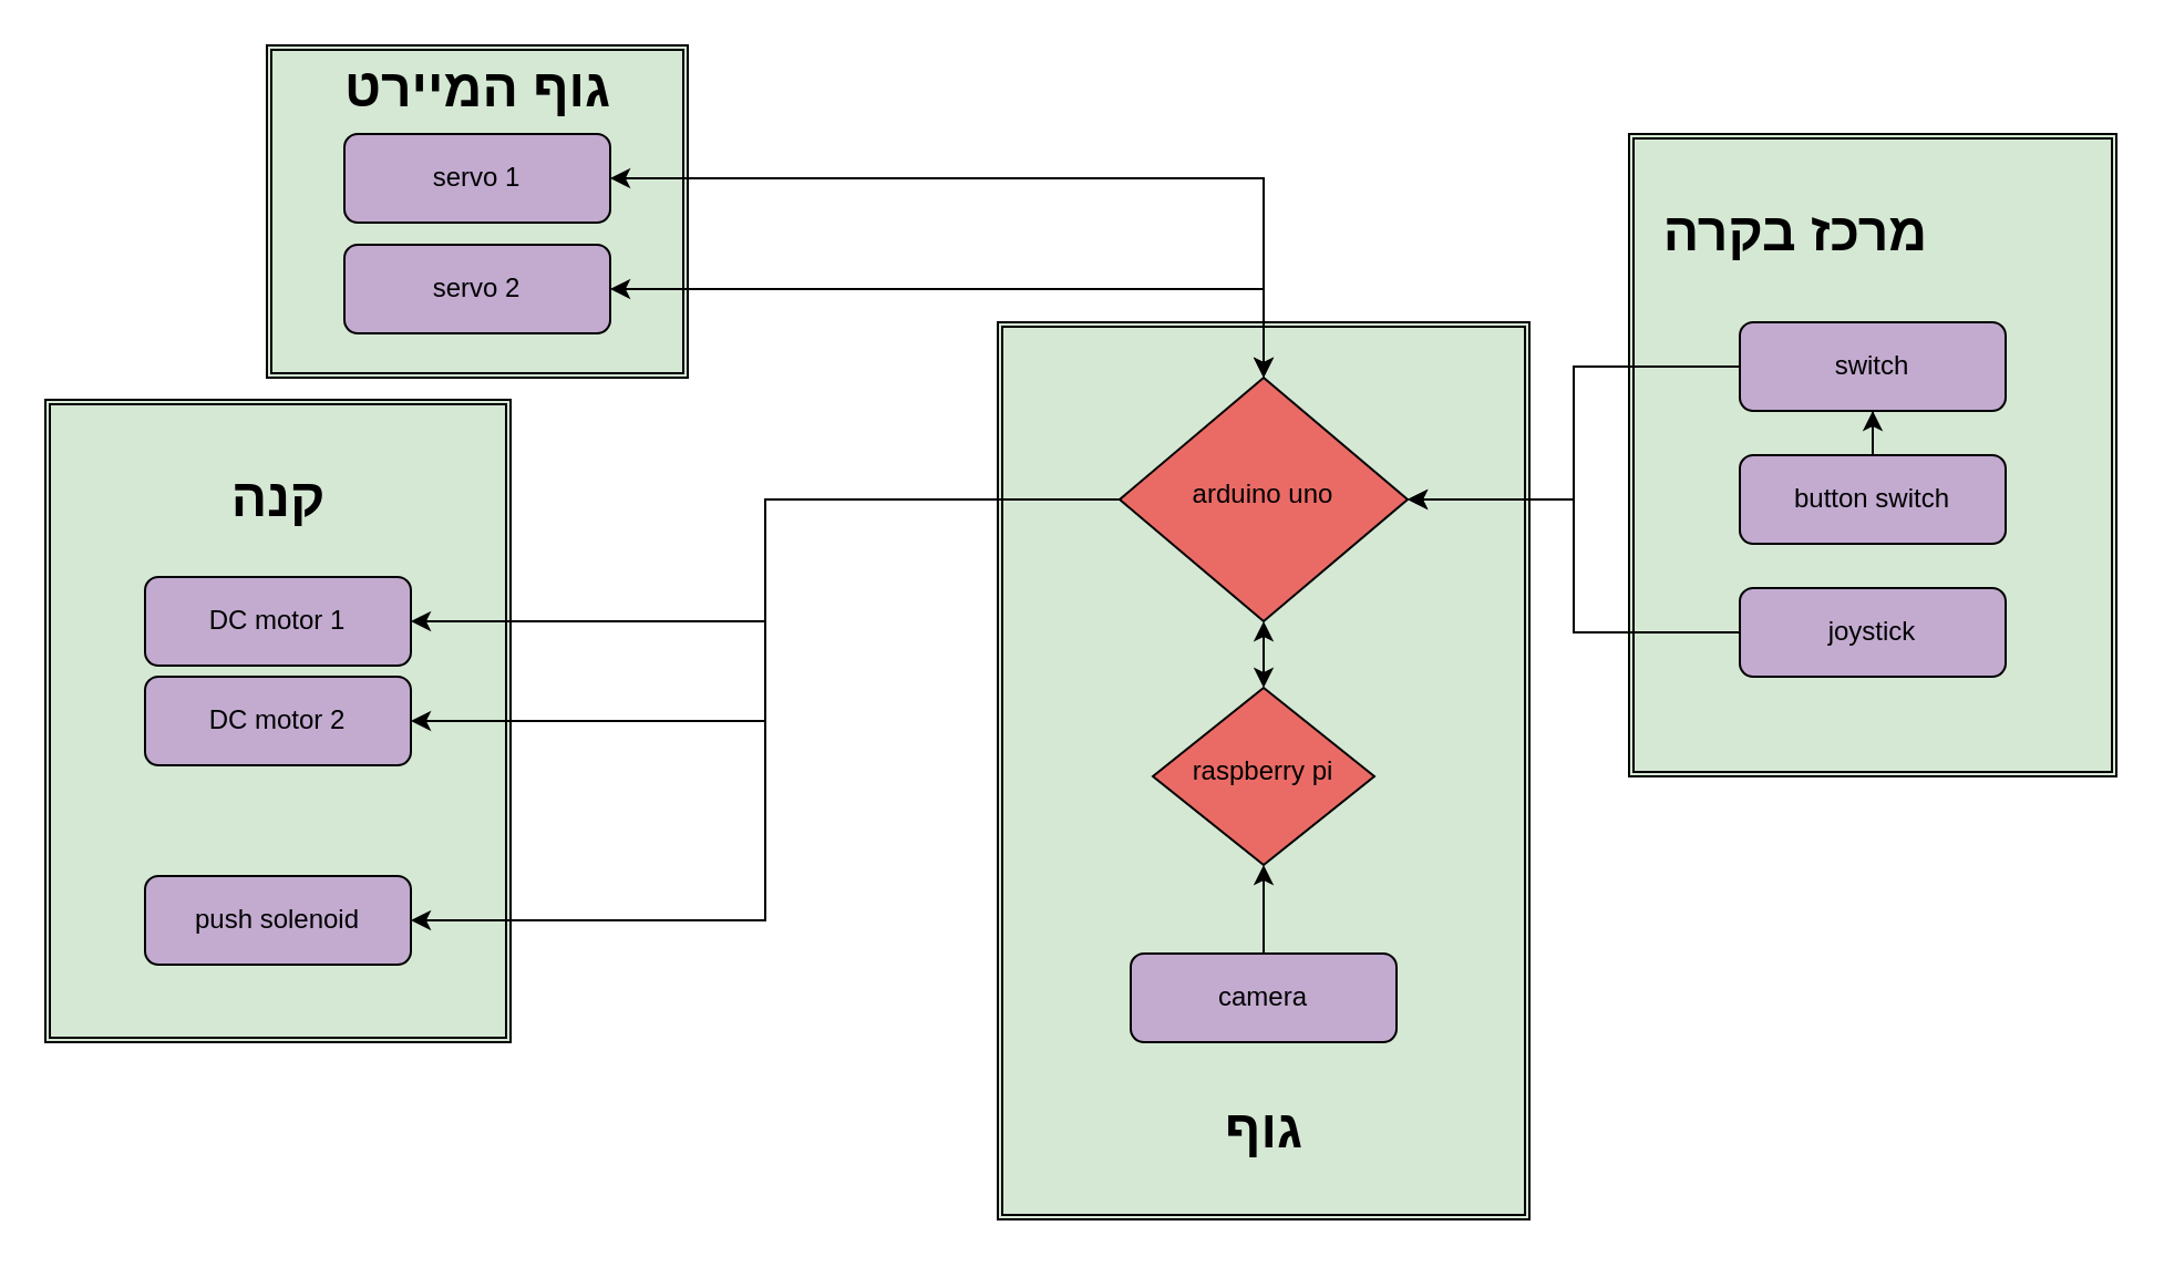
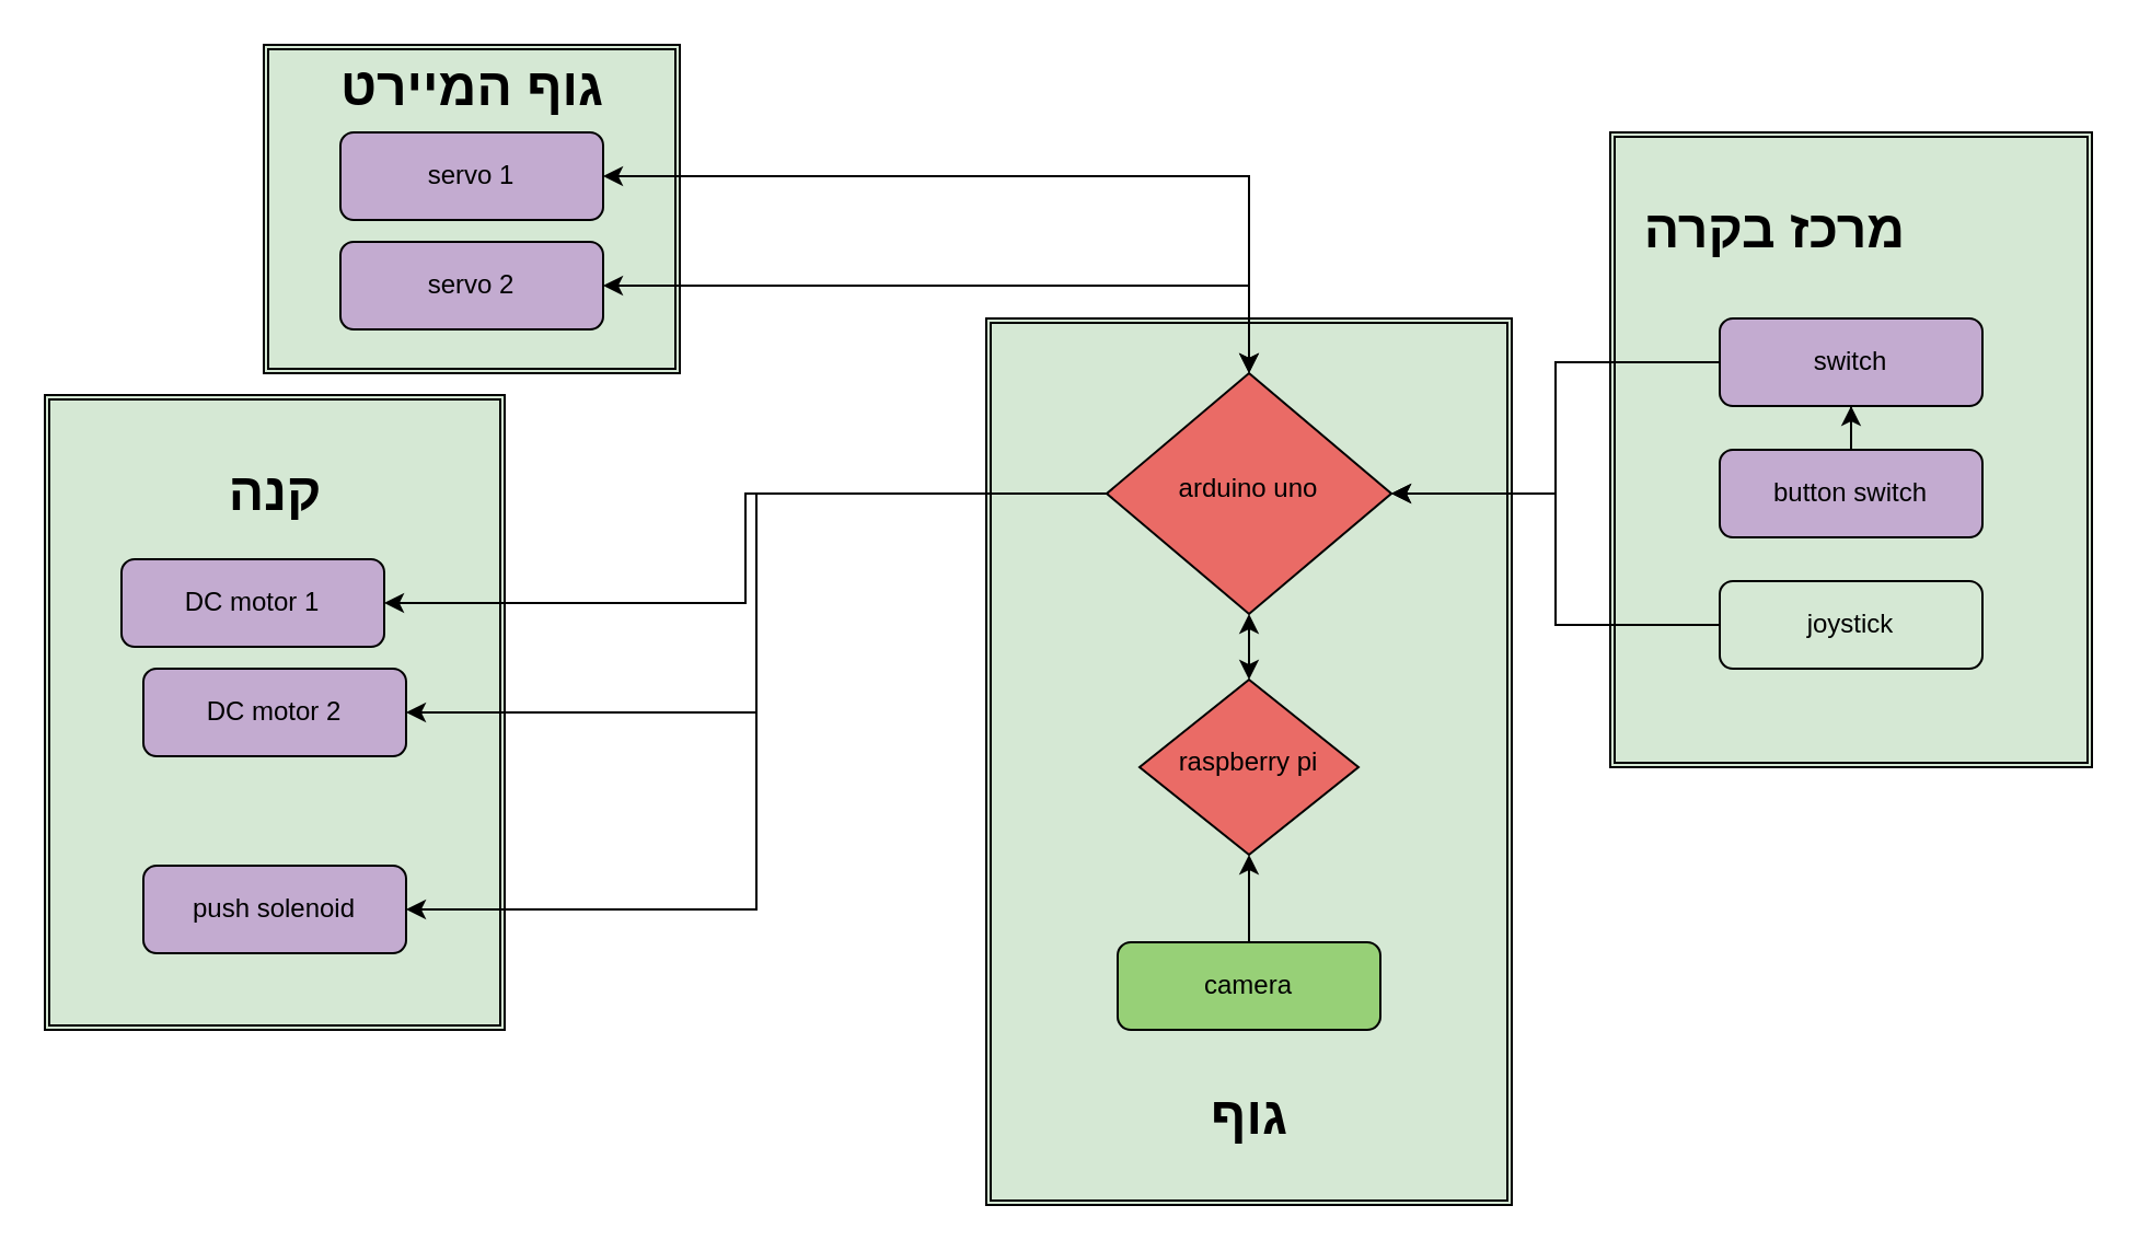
- <mxCell id="25" value="DC motor 1" style="rounded=1;whiteSpace=wrap;html=1;fontSize=12;glass=0;strokeWidth=1;shadow=0;fillColor=#C3ABD0;" vertex="1" parent="1"><mxGeometry x="65" y="260" width="120" height="40" as="geometry" /></mxCell>
+ <mxCell id="25" value="DC motor 1" style="rounded=1;whiteSpace=wrap;html=1;fontSize=12;glass=0;strokeWidth=1;shadow=0;fillColor=#C3ABD0;" vertex="1" parent="1"><mxGeometry x="55" y="255" width="120" height="40" as="geometry" /></mxCell>
- <mxCell id="21" value="joystick" style="rounded=1;whiteSpace=wrap;html=1;fontSize=12;glass=0;strokeWidth=1;shadow=0;fillColor=#C3ABD0;" vertex="1" parent="1"><mxGeometry x="785" y="265" width="120" height="40" as="geometry" /></mxCell>
+ <mxCell id="21" value="joystick" style="rounded=1;whiteSpace=wrap;html=1;fontSize=12;glass=0;strokeWidth=1;shadow=0;fillColor=#d5e8d4;" vertex="1" parent="1"><mxGeometry x="785" y="265" width="120" height="40" as="geometry" /></mxCell>
- <mxCell id="15" value="camera" style="rounded=1;whiteSpace=wrap;html=1;fontSize=12;glass=0;strokeWidth=1;shadow=0;fillColor=#c3abd0;" parent="1" vertex="1"><mxGeometry x="510" y="430" width="120" height="40" as="geometry" /></mxCell>
+ <mxCell id="15" value="camera" style="rounded=1;whiteSpace=wrap;html=1;fontSize=12;glass=0;strokeWidth=1;shadow=0;fillColor=#97D077;" parent="1" vertex="1"><mxGeometry x="510" y="430" width="120" height="40" as="geometry" /></mxCell>
